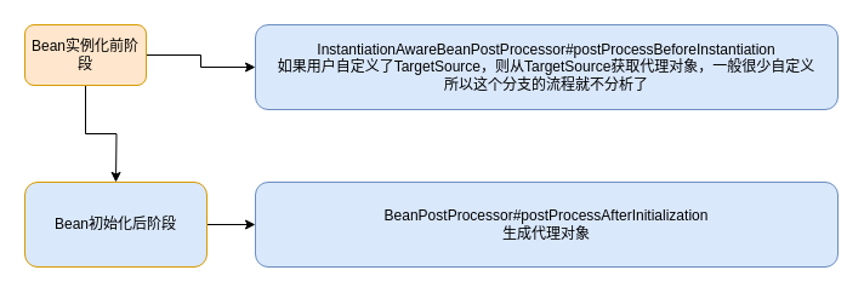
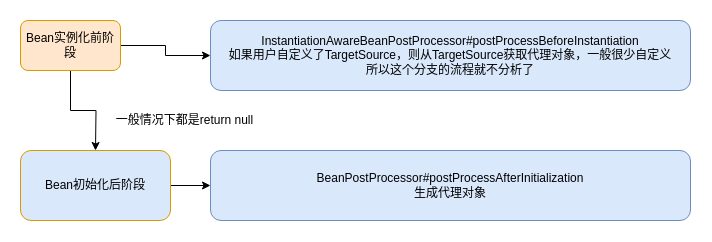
+ <mxCell id="6" value="一般情况下都是return null" style="text;html=1;align=center;verticalAlign=middle;resizable=0;points=[];autosize=1;strokeColor=none;fillColor=none;" vertex="1" parent="1"><mxGeometry x="109" y="110" width="150" height="20" as="geometry" /></mxCell>
